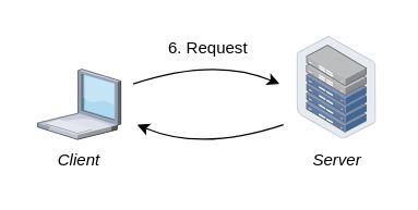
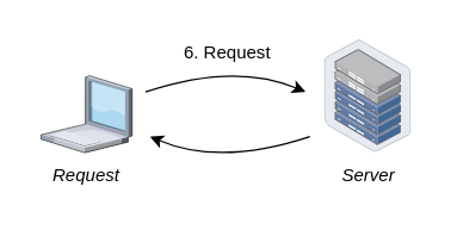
- <mxCell id="7" value="&lt;i&gt;Client&lt;/i&gt;" style="text;html=1;strokeColor=none;fillColor=none;align=center;verticalAlign=middle;whiteSpace=wrap;rounded=0;" vertex="1" parent="1"><mxGeometry x="20" y="101.81" width="75" height="30" as="geometry" /></mxCell>
+ <mxCell id="7" value="&lt;i&gt;Request&lt;/i&gt;" style="text;html=1;strokeColor=none;fillColor=none;align=center;verticalAlign=middle;whiteSpace=wrap;rounded=0;" vertex="1" parent="1"><mxGeometry x="20" y="101.81" width="75" height="30" as="geometry" /></mxCell>
